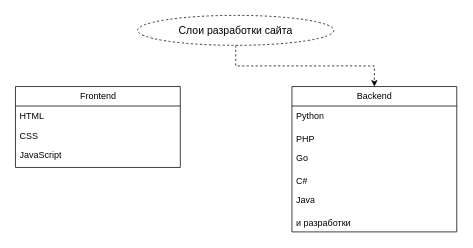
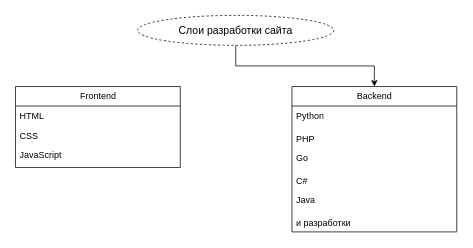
- <mxCell id="2" style="edgeStyle=orthogonalEdgeStyle;rounded=0;orthogonalLoop=1;jettySize=auto;html=1;entryX=0.5;entryY=0;entryDx=0;entryDy=0;fontSize=14;dashed=1;" parent="1" source="3" target="8" edge="1"><mxGeometry relative="1" as="geometry"><mxPoint x="589" y="100" as="targetPoint" /></mxGeometry></mxCell>
+ <mxCell id="2" style="edgeStyle=orthogonalEdgeStyle;rounded=0;orthogonalLoop=1;jettySize=auto;html=1;entryX=0.5;entryY=0;entryDx=0;entryDy=0;fontSize=14;" parent="1" source="3" target="8" edge="1"><mxGeometry relative="1" as="geometry"><mxPoint x="589" y="100" as="targetPoint" /></mxGeometry></mxCell>
